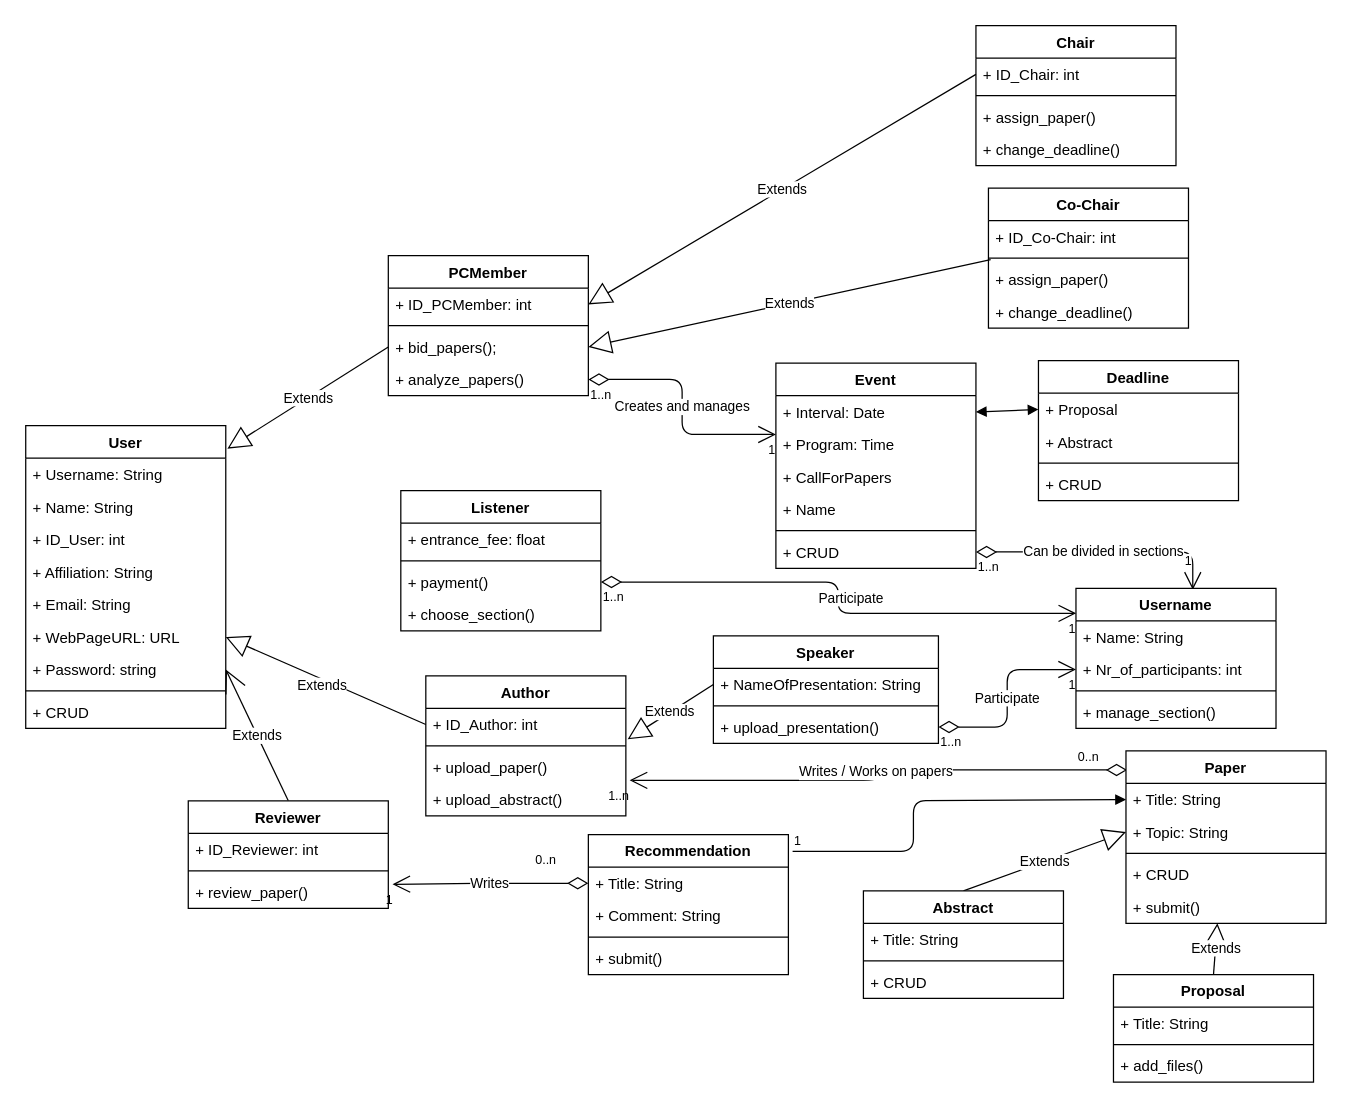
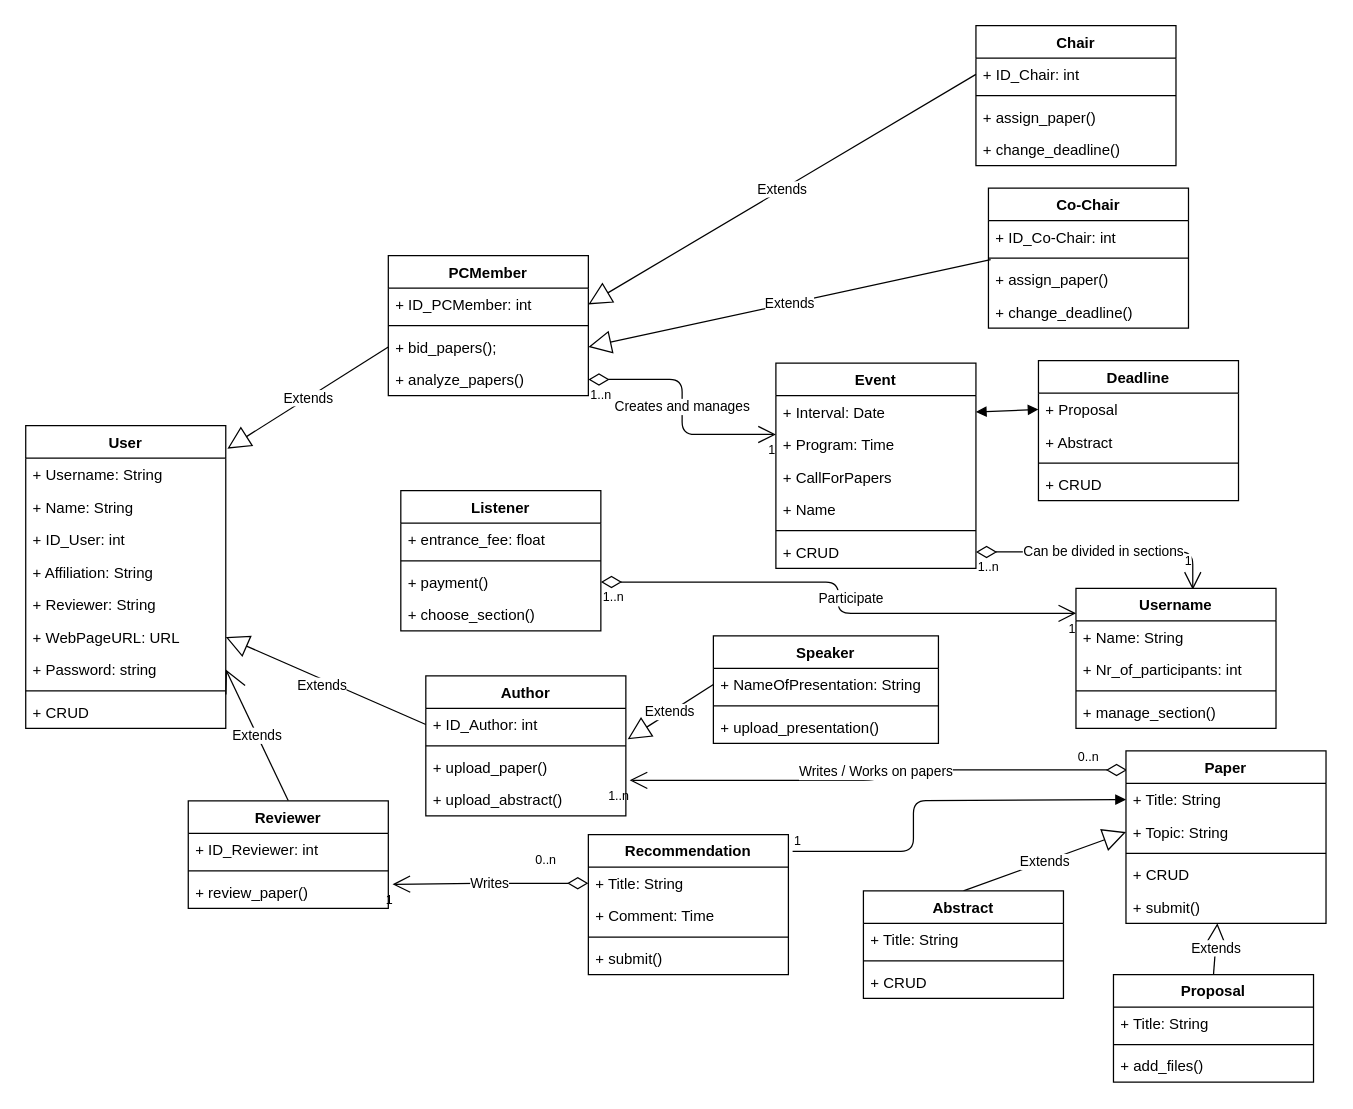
- <mxCell id="92" value="+ Email: String" style="text;strokeColor=none;fillColor=none;align=left;verticalAlign=top;spacingLeft=4;spacingRight=4;overflow=hidden;rotatable=0;points=[[0,0.5],[1,0.5]];portConstraint=eastwest;" parent="87" vertex="1"><mxGeometry y="130" width="160" height="26" as="geometry" /></mxCell>
+ <mxCell id="92" value="+ Reviewer: String" style="text;strokeColor=none;fillColor=none;align=left;verticalAlign=top;spacingLeft=4;spacingRight=4;overflow=hidden;rotatable=0;points=[[0,0.5],[1,0.5]];portConstraint=eastwest;" parent="87" vertex="1"><mxGeometry y="130" width="160" height="26" as="geometry" /></mxCell>
- <mxCell id="13" value="Participate" style="endArrow=open;html=1;endSize=12;startArrow=diamondThin;startSize=14;startFill=0;edgeStyle=orthogonalEdgeStyle;strokeColor=#000000;exitX=1;exitY=0.5;exitDx=0;exitDy=0;entryX=0;entryY=0.5;entryDx=0;entryDy=0;" parent="1" source="71" target="60" edge="1"><mxGeometry relative="1" as="geometry"><mxPoint x="750" y="557" as="sourcePoint" /><mxPoint x="830" y="545.5" as="targetPoint" /></mxGeometry></mxCell>
- <mxCell id="14" value="1..n" style="resizable=0;html=1;align=left;verticalAlign=top;labelBackgroundColor=#ffffff;fontSize=10;" parent="13" connectable="0" vertex="1"><mxGeometry x="-1" relative="1" as="geometry" /></mxCell>
- <mxCell id="15" value="1" style="resizable=0;html=1;align=right;verticalAlign=top;labelBackgroundColor=#ffffff;fontSize=10;" parent="13" connectable="0" vertex="1"><mxGeometry x="1" relative="1" as="geometry" /></mxCell>
- <mxCell id="74" value="+ Comment: String" style="text;strokeColor=none;fillColor=none;align=left;verticalAlign=top;spacingLeft=4;spacingRight=4;overflow=hidden;rotatable=0;points=[[0,0.5],[1,0.5]];portConstraint=eastwest;" parent="72" vertex="1"><mxGeometry y="52" width="160" height="26" as="geometry" /></mxCell>
+ <mxCell id="74" value="+ Comment: Time" style="text;strokeColor=none;fillColor=none;align=left;verticalAlign=top;spacingLeft=4;spacingRight=4;overflow=hidden;rotatable=0;points=[[0,0.5],[1,0.5]];portConstraint=eastwest;" parent="72" vertex="1"><mxGeometry y="52" width="160" height="26" as="geometry" /></mxCell>
